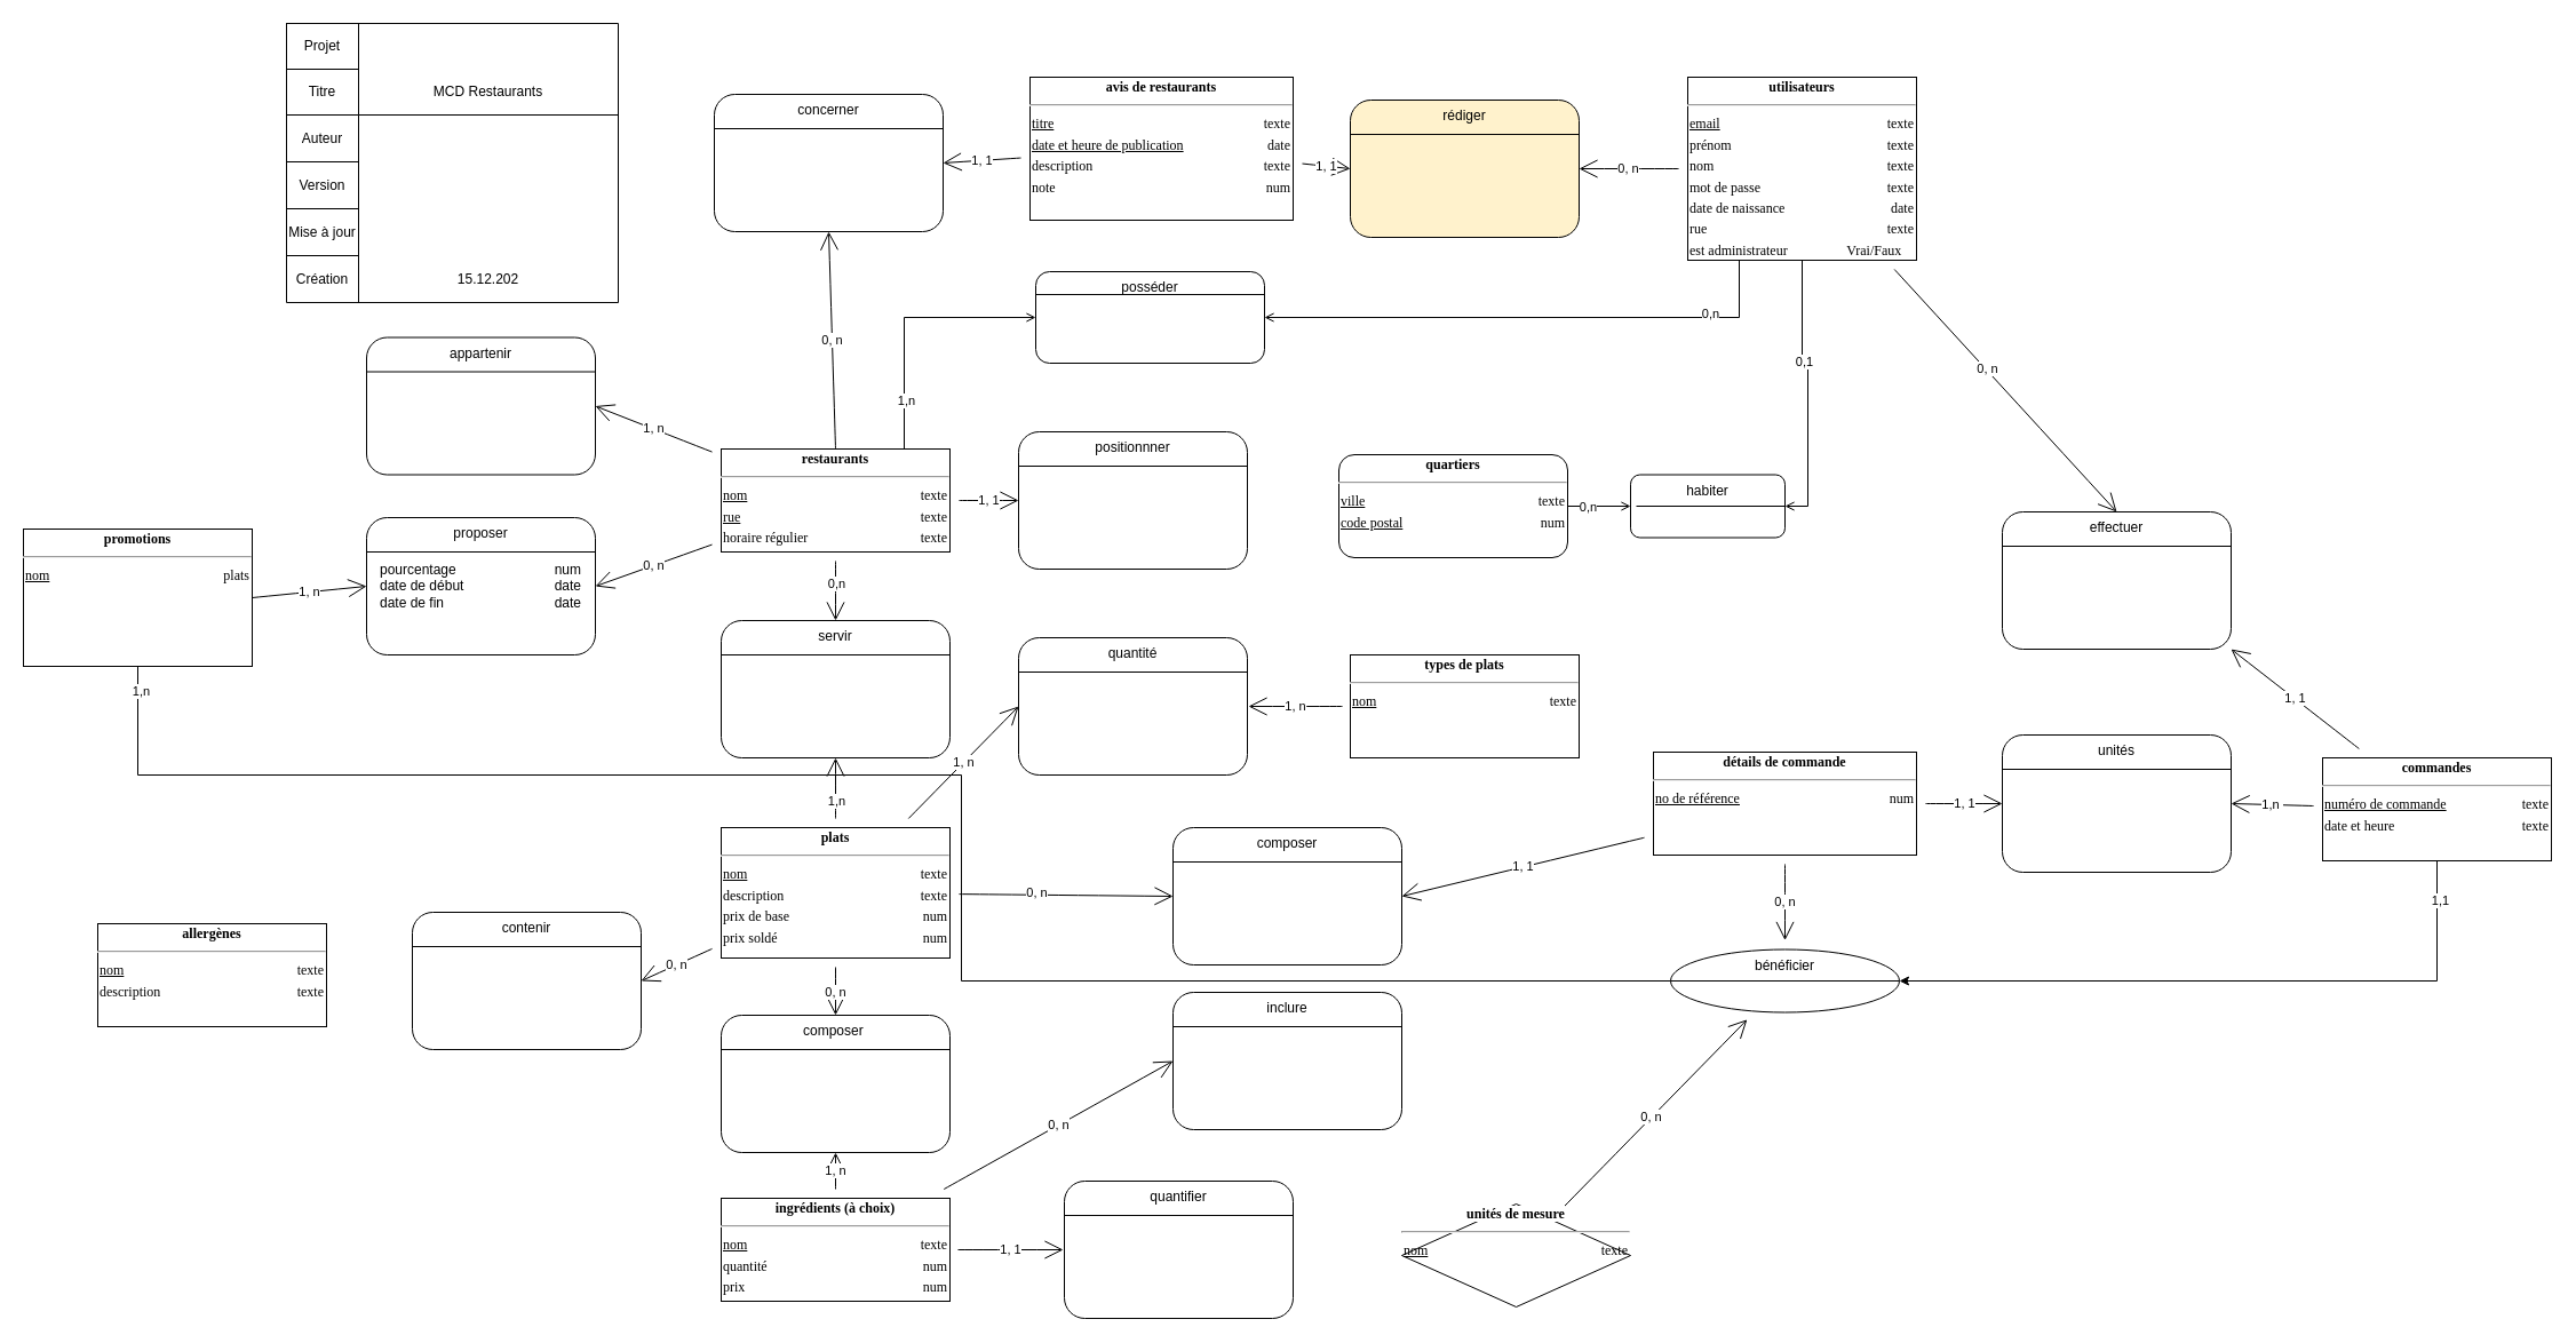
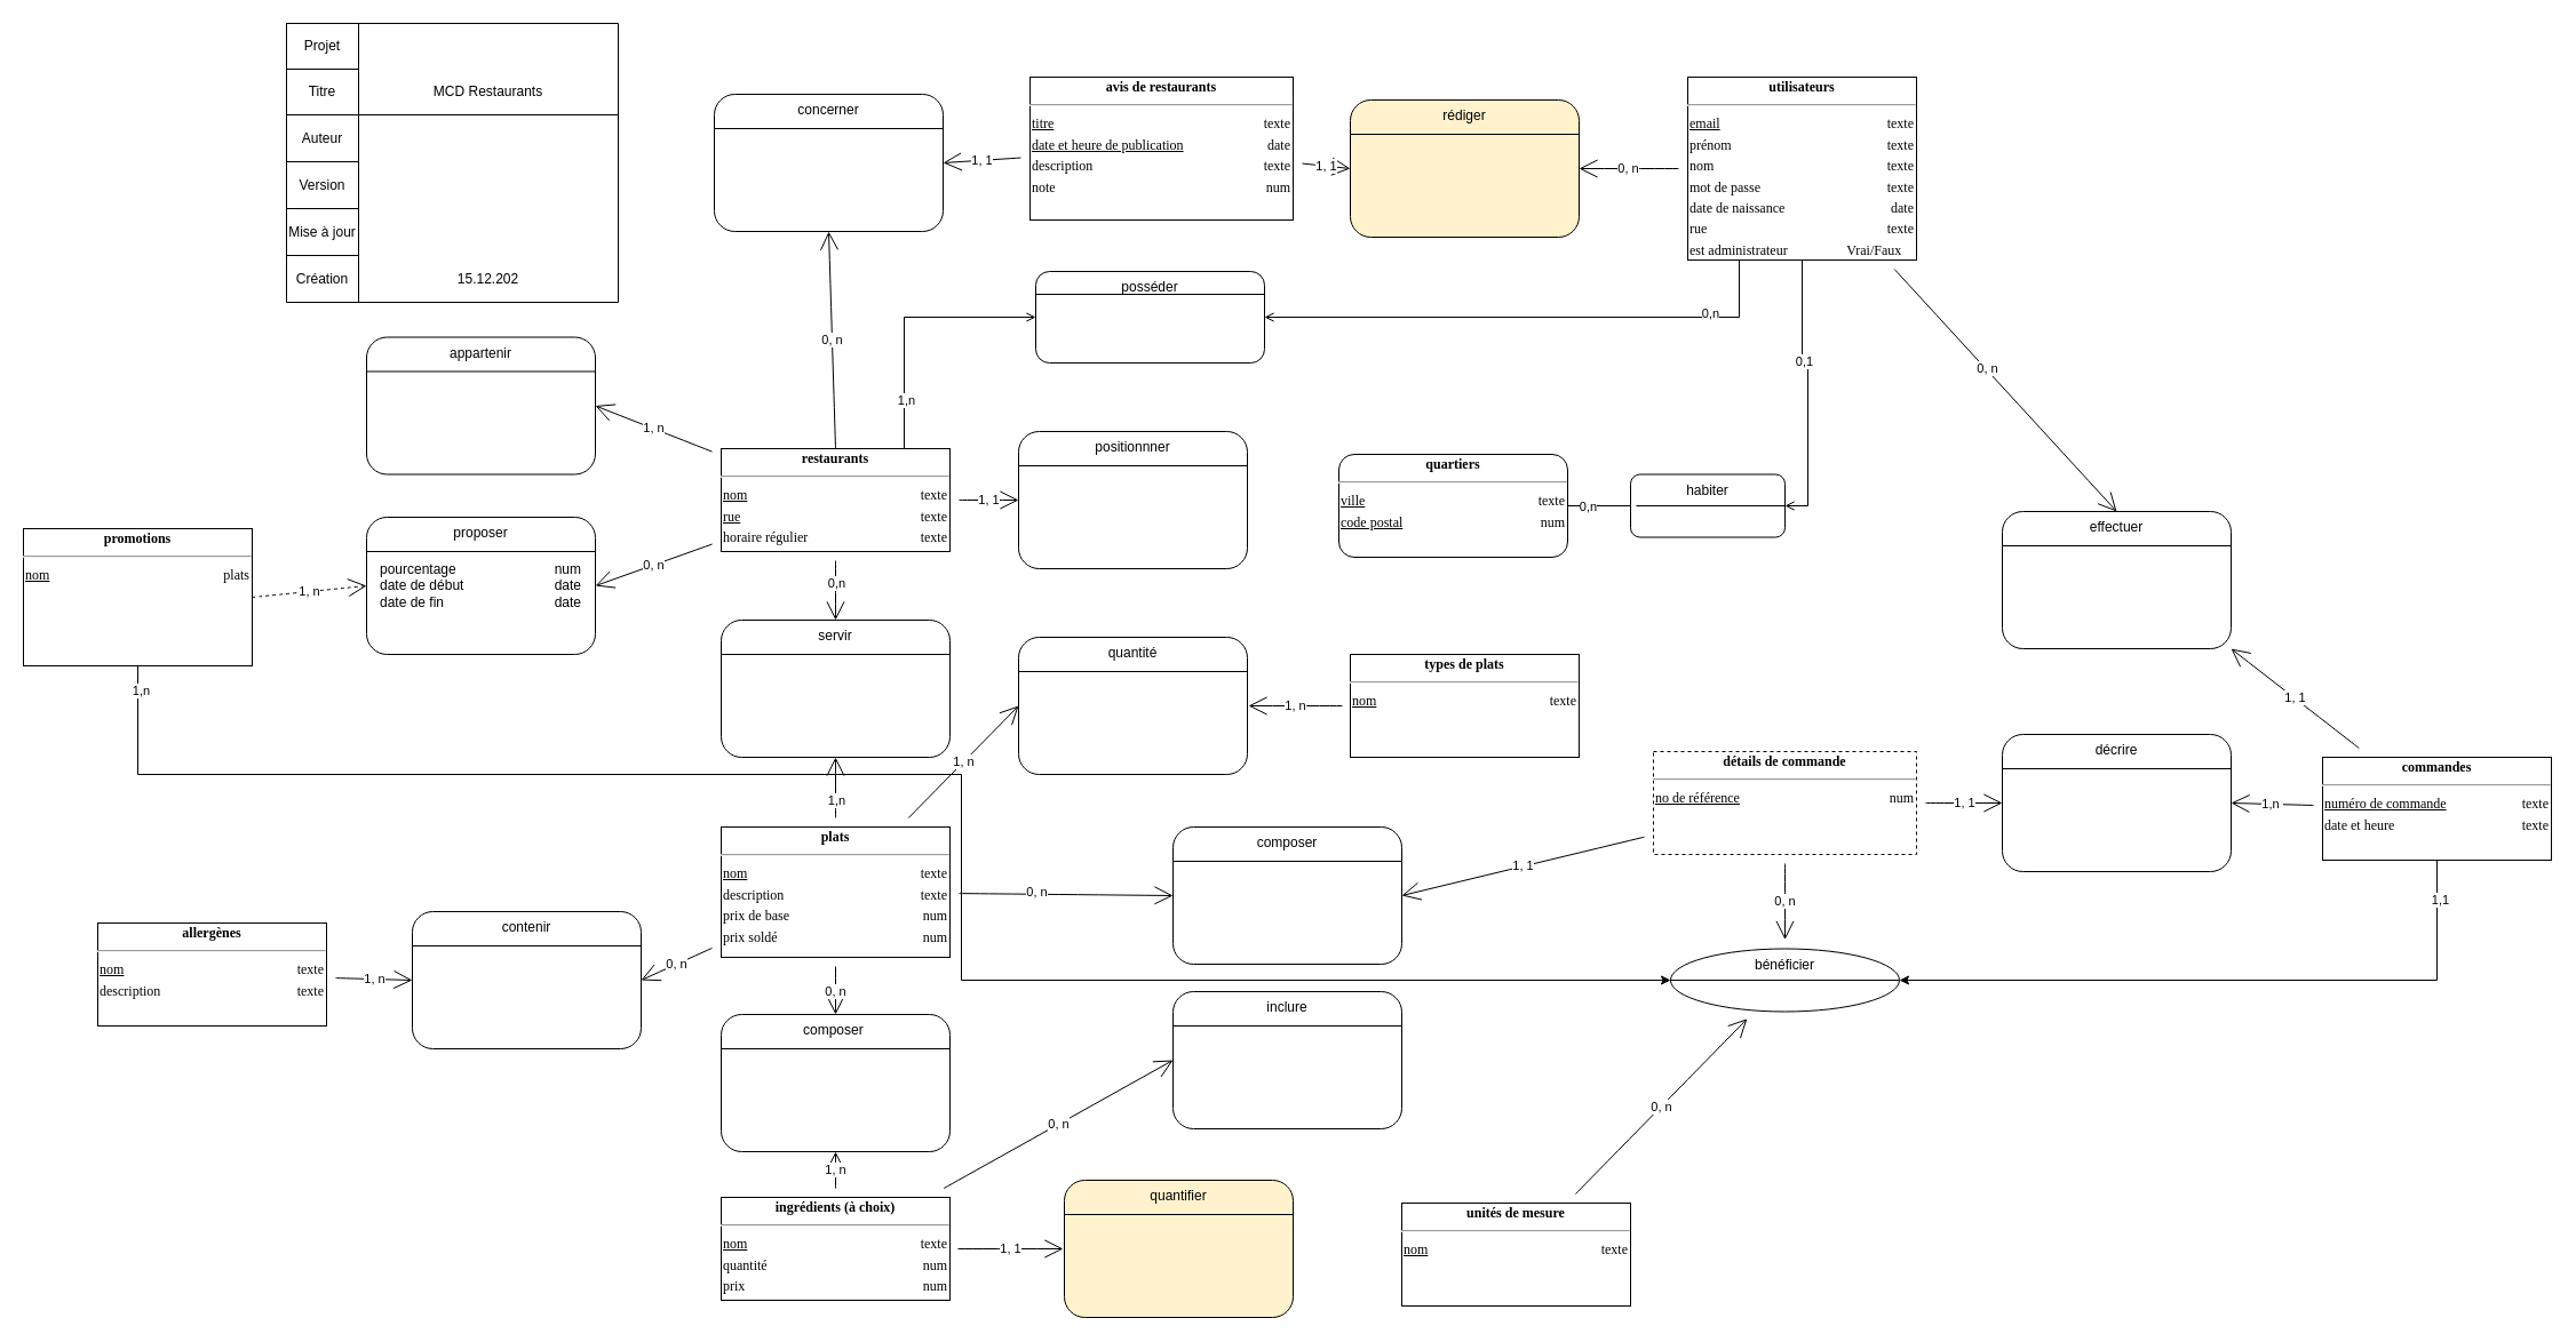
- <mxCell id="43" style="edgeStyle=orthogonalEdgeStyle;rounded=0;orthogonalLoop=1;jettySize=auto;html=1;exitX=1;exitY=0.5;exitDx=0;exitDy=0;entryX=0;entryY=0.5;entryDx=0;entryDy=0;endArrow=open;endFill=0;" parent="1" source="45" target="99" edge="1"><mxGeometry relative="1" as="geometry" /></mxCell>
+ <mxCell id="43" style="edgeStyle=orthogonalEdgeStyle;rounded=0;orthogonalLoop=1;jettySize=auto;html=1;exitX=1;exitY=0.5;exitDx=0;exitDy=0;entryX=0;entryY=0.5;entryDx=0;entryDy=0;endArrow=none;endFill=0;" parent="1" source="45" target="99" edge="1"><mxGeometry relative="1" as="geometry" /></mxCell>
- <mxCell id="59" value="1, n" style="edgeStyle=none;curved=1;rounded=0;orthogonalLoop=1;jettySize=auto;html=1;entryX=0;entryY=0.5;entryDx=0;entryDy=0;endArrow=open;startSize=14;endSize=14;sourcePerimeterSpacing=8;targetPerimeterSpacing=8;exitX=1;exitY=0.5;exitDx=0;exitDy=0;" parent="1" source="62" target="83" edge="1"><mxGeometry relative="1" as="geometry"><mxPoint x="270.667" y="549" as="sourcePoint" /></mxGeometry></mxCell>
+ <mxCell id="59" value="1, n" style="edgeStyle=none;curved=1;rounded=0;orthogonalLoop=1;jettySize=auto;html=1;entryX=0;entryY=0.5;entryDx=0;entryDy=0;endArrow=open;startSize=14;endSize=14;sourcePerimeterSpacing=8;targetPerimeterSpacing=8;exitX=1;exitY=0.5;exitDx=0;exitDy=0;dashed=1;" parent="1" source="62" target="83" edge="1"><mxGeometry relative="1" as="geometry"><mxPoint x="270.667" y="549" as="sourcePoint" /></mxGeometry></mxCell>
- <mxCell id="85" value="unités" style="rounded=1;whiteSpace=wrap;html=1;verticalAlign=top;" parent="1" vertex="1"><mxGeometry x="1750" y="642" width="200" height="120" as="geometry" /></mxCell>
+ <mxCell id="85" value="décrire" style="rounded=1;whiteSpace=wrap;html=1;verticalAlign=top;" parent="1" vertex="1"><mxGeometry x="1750" y="642" width="200" height="120" as="geometry" /></mxCell>
- <mxCell id="68" value="&lt;div style=&quot;box-sizing: border-box ; width: 100% ; padding: 2px&quot;&gt;&lt;span style=&quot;background-color: rgb(255 , 255 , 255)&quot;&gt;&lt;b&gt;détails de commande&lt;/b&gt;&lt;/span&gt;&lt;/div&gt;&lt;hr&gt;&lt;table style=&quot;width: 100% ; font-size: 1em&quot; cellpadding=&quot;2&quot; cellspacing=&quot;0&quot;&gt;&lt;tbody&gt;&lt;tr&gt;&lt;td style=&quot;text-align: left&quot;&gt;&lt;u&gt;no de référence&lt;/u&gt;&lt;/td&gt;&lt;td style=&quot;text-align: right&quot;&gt;num&lt;br&gt;&lt;/td&gt;&lt;/tr&gt;&lt;/tbody&gt;&lt;/table&gt;" style="verticalAlign=top;align=center;overflow=fill;html=1;rounded=0;shadow=0;comic=0;labelBackgroundColor=none;strokeColor=#000000;strokeWidth=1;fillColor=#ffffff;fontFamily=Verdana;fontSize=12;fontColor=#000000;" parent="1" vertex="1"><mxGeometry x="1445" y="657" width="230" height="90" as="geometry" /></mxCell>
+ <mxCell id="68" value="&lt;div style=&quot;box-sizing: border-box ; width: 100% ; padding: 2px&quot;&gt;&lt;span style=&quot;background-color: rgb(255 , 255 , 255)&quot;&gt;&lt;b&gt;détails de commande&lt;/b&gt;&lt;/span&gt;&lt;/div&gt;&lt;hr&gt;&lt;table style=&quot;width: 100% ; font-size: 1em&quot; cellpadding=&quot;2&quot; cellspacing=&quot;0&quot;&gt;&lt;tbody&gt;&lt;tr&gt;&lt;td style=&quot;text-align: left&quot;&gt;&lt;u&gt;no de référence&lt;/u&gt;&lt;/td&gt;&lt;td style=&quot;text-align: right&quot;&gt;num&lt;br&gt;&lt;/td&gt;&lt;/tr&gt;&lt;/tbody&gt;&lt;/table&gt;" style="verticalAlign=top;align=center;overflow=fill;html=1;rounded=0;shadow=0;comic=0;labelBackgroundColor=none;strokeColor=#000000;strokeWidth=1;fillColor=#ffffff;fontFamily=Verdana;fontSize=12;fontColor=#000000;dashed=1;" parent="1" vertex="1"><mxGeometry x="1445" y="657" width="230" height="90" as="geometry" /></mxCell>
+ <mxCell id="38" value="1, n" style="edgeStyle=none;curved=1;rounded=0;orthogonalLoop=1;jettySize=auto;html=1;entryX=0;entryY=0.5;entryDx=0;entryDy=0;endArrow=open;startSize=14;endSize=14;sourcePerimeterSpacing=8;targetPerimeterSpacing=8;" parent="1" source="39" target="77" edge="1"><mxGeometry relative="1" as="geometry" /></mxCell>
- <mxCell id="60" style="edgeStyle=orthogonalEdgeStyle;rounded=0;orthogonalLoop=1;jettySize=auto;html=1;entryX=0;entryY=0.5;entryDx=0;entryDy=0;endArrow=none;" edge="1" parent="1" source="62" target="105"><mxGeometry relative="1" as="geometry"><Array as="points"><mxPoint x="120" y="677" /><mxPoint x="840" y="677" /><mxPoint x="840" y="857" /></Array></mxGeometry></mxCell>
+ <mxCell id="60" style="edgeStyle=orthogonalEdgeStyle;rounded=0;orthogonalLoop=1;jettySize=auto;html=1;entryX=0;entryY=0.5;entryDx=0;entryDy=0;" edge="1" parent="1" source="62" target="105"><mxGeometry relative="1" as="geometry"><Array as="points"><mxPoint x="120" y="677" /><mxPoint x="840" y="677" /><mxPoint x="840" y="857" /></Array></mxGeometry></mxCell>
- <mxCell id="87" value="quantifier" style="rounded=1;whiteSpace=wrap;html=1;verticalAlign=top;" parent="1" vertex="1"><mxGeometry x="930" y="1032" width="200" height="120" as="geometry" /></mxCell>
+ <mxCell id="87" value="quantifier" style="rounded=1;whiteSpace=wrap;html=1;verticalAlign=top;fillColor=#fff2cc;" parent="1" vertex="1"><mxGeometry x="930" y="1032" width="200" height="120" as="geometry" /></mxCell>
- <mxCell id="64" value="&lt;div style=&quot;box-sizing: border-box ; width: 100% ; padding: 2px&quot;&gt;&lt;span style=&quot;background-color: rgb(255 , 255 , 255)&quot;&gt;&lt;b&gt;unités de mesure&lt;/b&gt;&lt;/span&gt;&lt;/div&gt;&lt;hr&gt;&lt;table style=&quot;width: 100% ; font-size: 1em&quot; cellpadding=&quot;2&quot; cellspacing=&quot;0&quot;&gt;&lt;tbody&gt;&lt;tr&gt;&lt;td style=&quot;text-align: left&quot;&gt;&lt;u&gt;nom&lt;/u&gt;&lt;/td&gt;&lt;td style=&quot;text-align: right&quot;&gt;texte&lt;br&gt;&lt;/td&gt;&lt;/tr&gt;&lt;/tbody&gt;&lt;/table&gt;" style="rhombus;verticalAlign=top;align=center;overflow=fill;html=1;shadow=0;comic=0;labelBackgroundColor=none;strokeColor=#000000;strokeWidth=1;fillColor=#ffffff;fontFamily=Verdana;fontSize=12;fontColor=#000000;hachureGap=4;pointerEvents=0;" parent="1" vertex="1"><mxGeometry x="1225" y="1052" width="200" height="90" as="geometry" /></mxCell>
+ <mxCell id="64" value="&lt;div style=&quot;box-sizing: border-box ; width: 100% ; padding: 2px&quot;&gt;&lt;span style=&quot;background-color: rgb(255 , 255 , 255)&quot;&gt;&lt;b&gt;unités de mesure&lt;/b&gt;&lt;/span&gt;&lt;/div&gt;&lt;hr&gt;&lt;table style=&quot;width: 100% ; font-size: 1em&quot; cellpadding=&quot;2&quot; cellspacing=&quot;0&quot;&gt;&lt;tbody&gt;&lt;tr&gt;&lt;td style=&quot;text-align: left&quot;&gt;&lt;u&gt;nom&lt;/u&gt;&lt;/td&gt;&lt;td style=&quot;text-align: right&quot;&gt;texte&lt;br&gt;&lt;/td&gt;&lt;/tr&gt;&lt;/tbody&gt;&lt;/table&gt;" style="verticalAlign=top;align=center;overflow=fill;html=1;rounded=0;shadow=0;comic=0;labelBackgroundColor=none;strokeColor=#000000;strokeWidth=1;fillColor=#ffffff;fontFamily=Verdana;fontSize=12;fontColor=#000000;hachureGap=4;pointerEvents=0;" parent="1" vertex="1"><mxGeometry x="1225" y="1052" width="200" height="90" as="geometry" /></mxCell>
